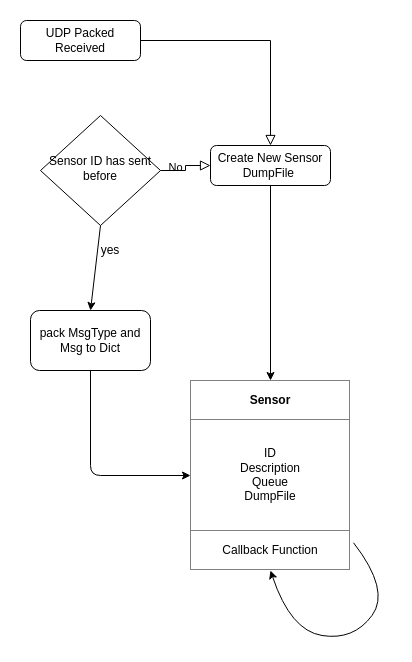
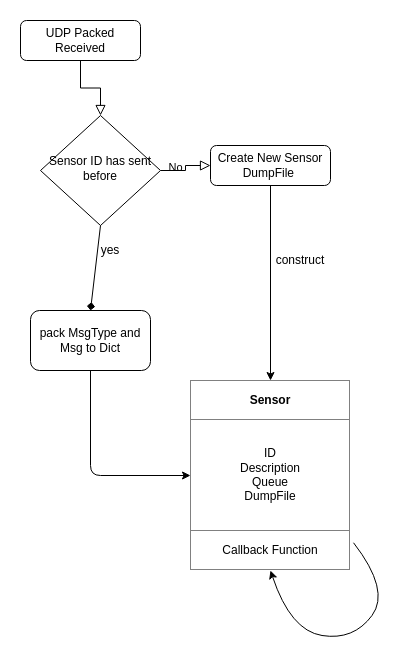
- <mxCell id="2" value="" style="rounded=0;html=1;jettySize=auto;orthogonalLoop=1;fontSize=11;endArrow=block;endFill=0;endSize=8;strokeWidth=1;shadow=0;labelBackgroundColor=none;edgeStyle=orthogonalEdgeStyle;" parent="1" source="3" target="7" edge="1"><mxGeometry relative="1" as="geometry" /></mxCell>
+ <mxCell id="2" value="" style="rounded=0;html=1;jettySize=auto;orthogonalLoop=1;fontSize=11;endArrow=block;endFill=0;endSize=8;strokeWidth=1;shadow=0;labelBackgroundColor=none;edgeStyle=orthogonalEdgeStyle;" parent="1" source="3" target="5" edge="1"><mxGeometry relative="1" as="geometry" /></mxCell>
+ <mxCell id="11" value="construct" style="text;html=1;strokeColor=none;fillColor=none;align=center;verticalAlign=middle;whiteSpace=wrap;rounded=0;" vertex="1" parent="1"><mxGeometry x="280" y="250" width="40" height="20" as="geometry" /></mxCell>
- <mxCell id="13" value="" style="endArrow=classic;html=1;exitX=0.5;exitY=1;exitDx=0;exitDy=0;entryX=0.5;entryY=0;entryDx=0;entryDy=0;" edge="1" parent="1" source="5" target="12"><mxGeometry width="50" height="50" relative="1" as="geometry"><mxPoint x="100" y="222" as="sourcePoint" /><mxPoint x="85" y="310" as="targetPoint" /></mxGeometry></mxCell>
+ <mxCell id="13" value="" style="endArrow=diamond;html=1;exitX=0.5;exitY=1;exitDx=0;exitDy=0;entryX=0.5;entryY=0;entryDx=0;entryDy=0;" edge="1" parent="1" source="5" target="12"><mxGeometry width="50" height="50" relative="1" as="geometry"><mxPoint x="100" y="222" as="sourcePoint" /><mxPoint x="85" y="310" as="targetPoint" /></mxGeometry></mxCell>
